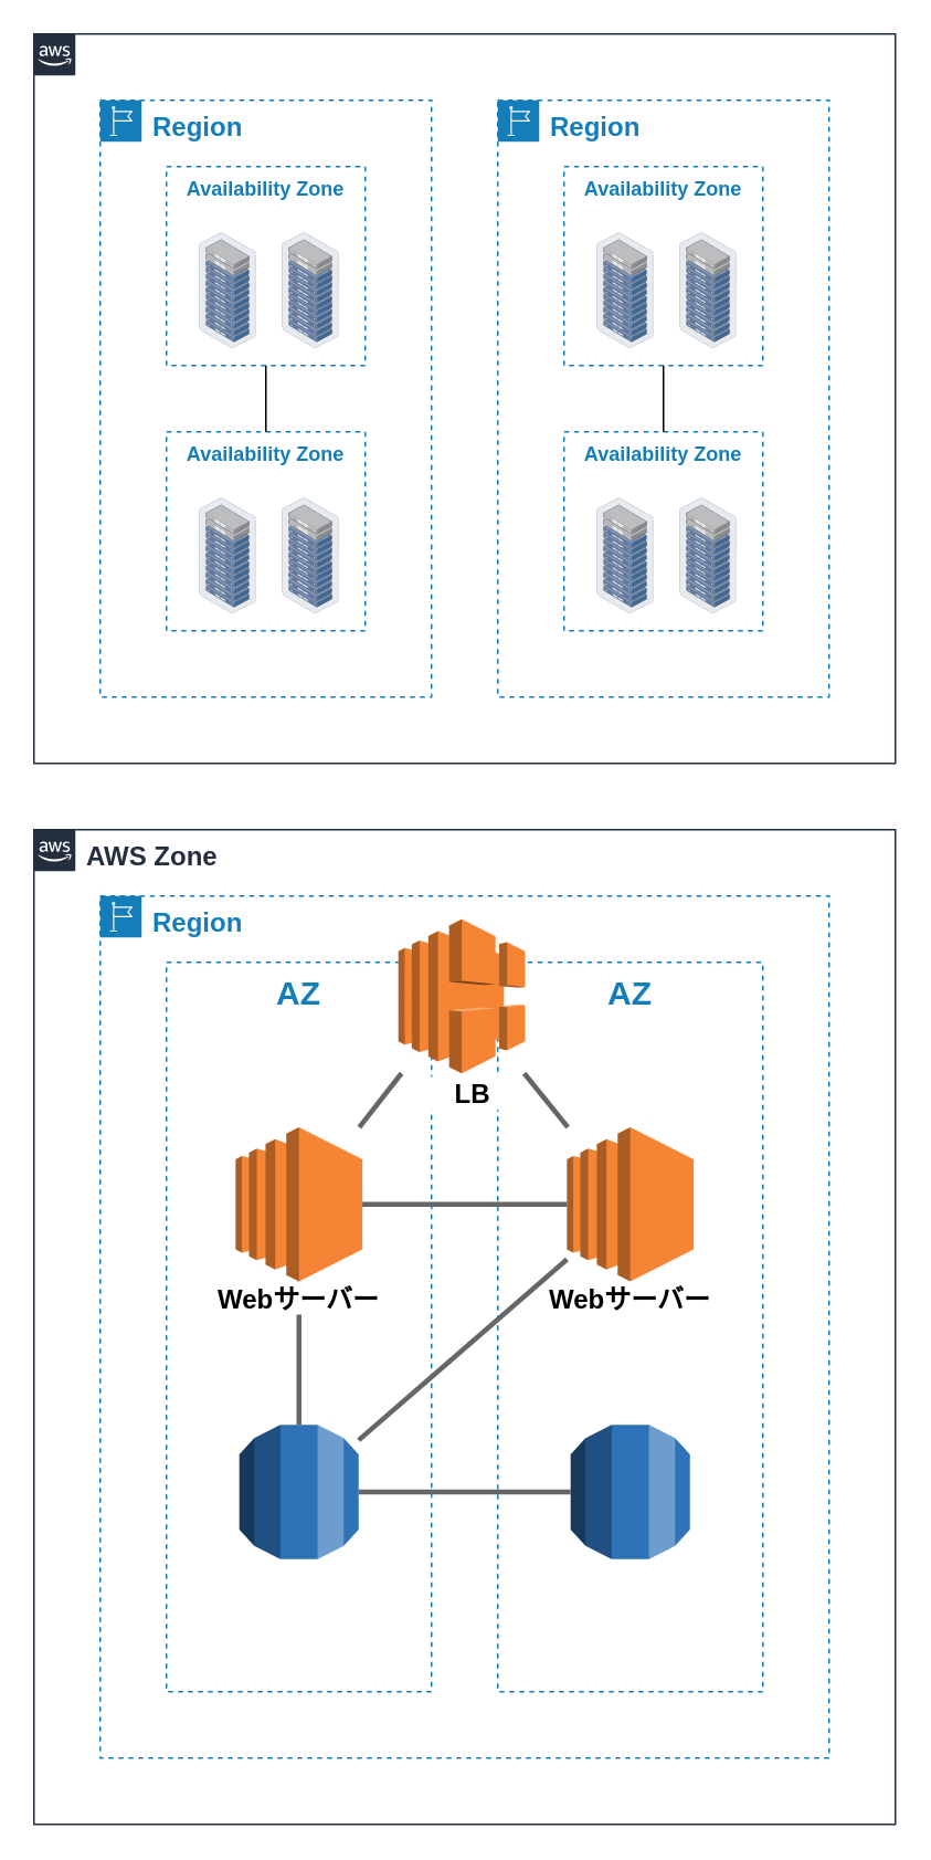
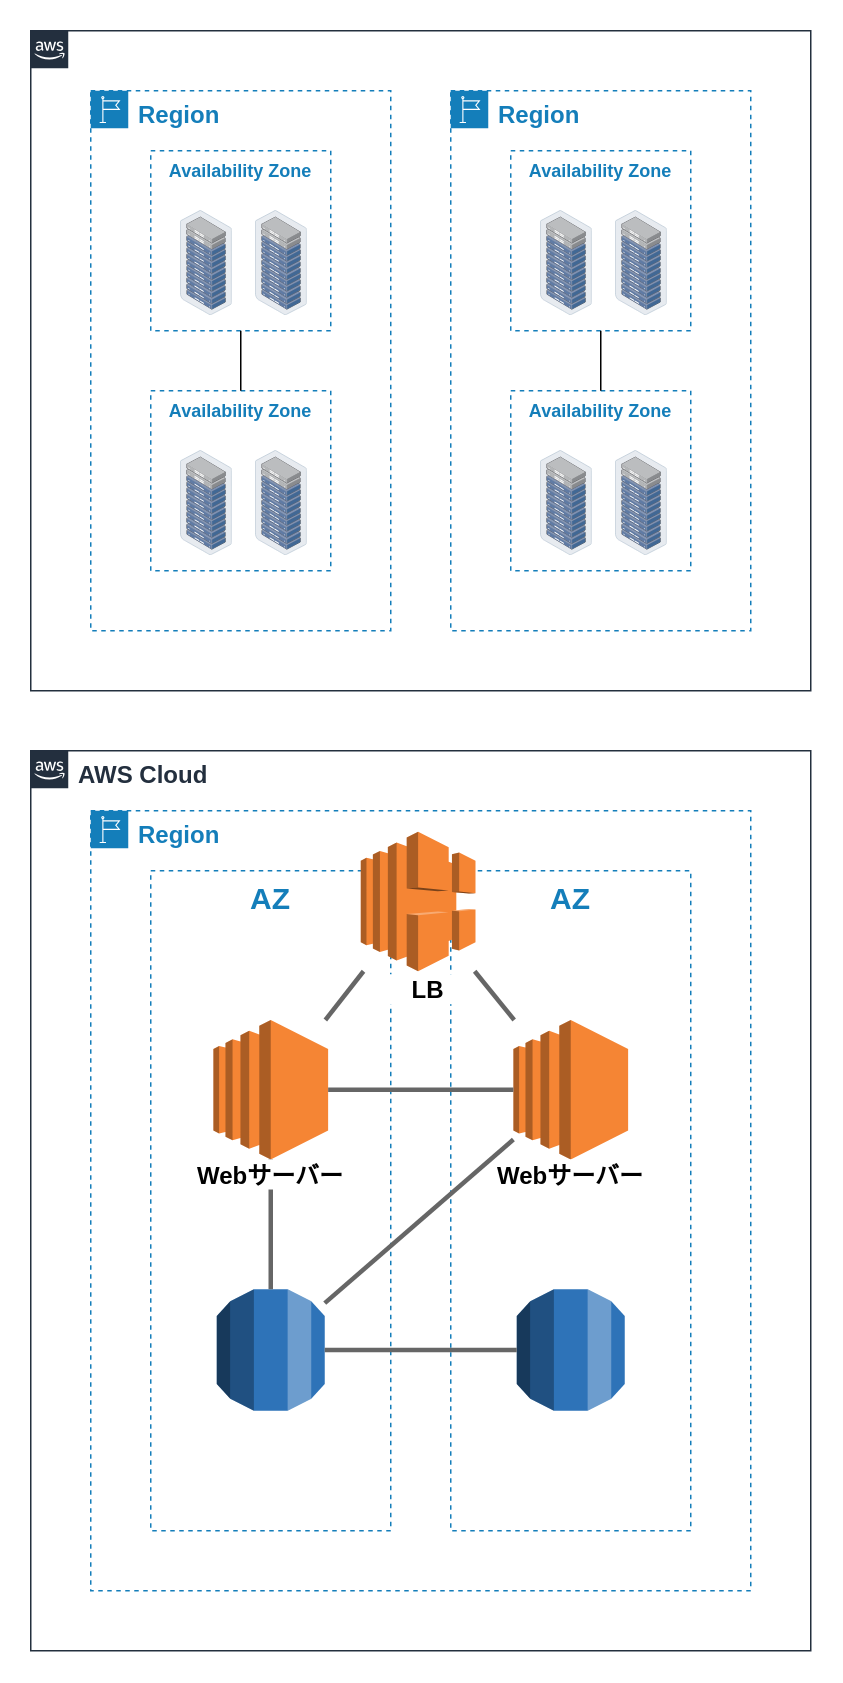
- <mxCell id="5" value="&lt;b&gt;&lt;font style=&quot;font-size: 16px&quot;&gt;AWS Zone&lt;/font&gt;&lt;/b&gt;" style="points=[[0,0],[0.25,0],[0.5,0],[0.75,0],[1,0],[1,0.25],[1,0.5],[1,0.75],[1,1],[0.75,1],[0.5,1],[0.25,1],[0,1],[0,0.75],[0,0.5],[0,0.25]];outlineConnect=0;gradientColor=none;html=1;whiteSpace=wrap;fontSize=12;fontStyle=0;shape=mxgraph.aws4.group;grIcon=mxgraph.aws4.group_aws_cloud_alt;strokeColor=#232F3E;fillColor=none;verticalAlign=top;align=left;spacingLeft=30;fontColor=#232F3E;dashed=0;" vertex="1" parent="1"><mxGeometry x="20" y="500" width="520" height="600" as="geometry" /></mxCell>
+ <mxCell id="5" value="&lt;b&gt;&lt;font style=&quot;font-size: 16px&quot;&gt;AWS Cloud&lt;/font&gt;&lt;/b&gt;" style="points=[[0,0],[0.25,0],[0.5,0],[0.75,0],[1,0],[1,0.25],[1,0.5],[1,0.75],[1,1],[0.75,1],[0.5,1],[0.25,1],[0,1],[0,0.75],[0,0.5],[0,0.25]];outlineConnect=0;gradientColor=none;html=1;whiteSpace=wrap;fontSize=12;fontStyle=0;shape=mxgraph.aws4.group;grIcon=mxgraph.aws4.group_aws_cloud_alt;strokeColor=#232F3E;fillColor=none;verticalAlign=top;align=left;spacingLeft=30;fontColor=#232F3E;dashed=0;" vertex="1" parent="1"><mxGeometry x="20" y="500" width="520" height="600" as="geometry" /></mxCell>
